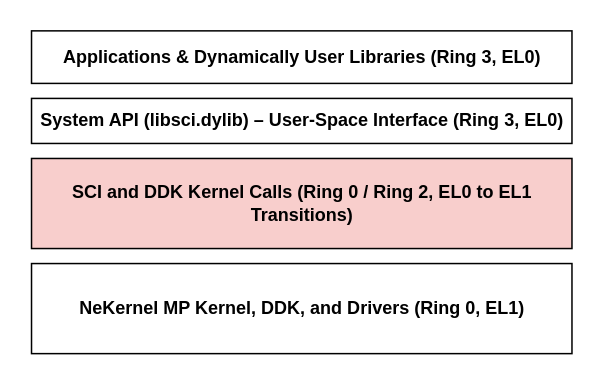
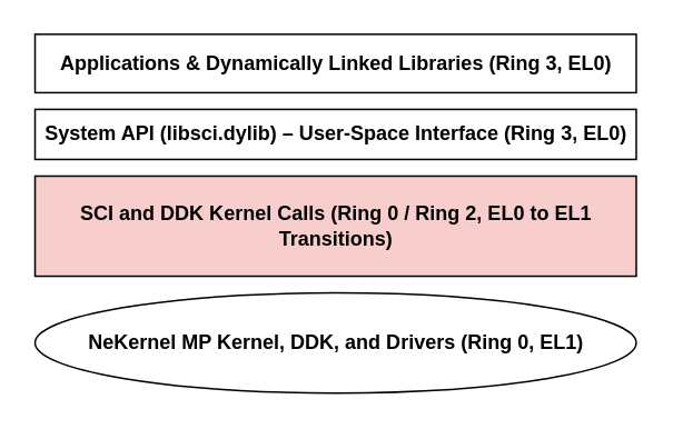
- <mxCell id="3" value="&lt;p class=&quot;p1&quot;&gt;&lt;b&gt;Applications &amp;amp; Dynamically User Libraries (Ring 3, EL0)&lt;/b&gt;&lt;/p&gt;" style="rounded=0;whiteSpace=wrap;html=1;" parent="1" vertex="1"><mxGeometry x="20.5" y="20" width="360" height="35" as="geometry" /></mxCell>
+ <mxCell id="3" value="&lt;p class=&quot;p1&quot;&gt;&lt;b&gt;Applications &amp;amp; Dynamically Linked Libraries (Ring 3, EL0)&lt;/b&gt;&lt;/p&gt;" style="rounded=0;whiteSpace=wrap;html=1;" parent="1" vertex="1"><mxGeometry x="20.5" y="20" width="360" height="35" as="geometry" /></mxCell>
- <mxCell id="4" value="&lt;p class=&quot;p1&quot;&gt;&lt;b&gt;NeKernel MP Kernel, DDK, and Drivers (Ring 0, EL1)&lt;/b&gt;&lt;/p&gt;" style="rounded=0;whiteSpace=wrap;html=1;" parent="1" vertex="1"><mxGeometry x="20.5" y="175" width="360" height="60" as="geometry" /></mxCell>
+ <mxCell id="4" value="&lt;p class=&quot;p1&quot;&gt;&lt;b&gt;NeKernel MP Kernel, DDK, and Drivers (Ring 0, EL1)&lt;/b&gt;&lt;/p&gt;" style="ellipse;whiteSpace=wrap;html=1;" parent="1" vertex="1"><mxGeometry x="20.5" y="175" width="360" height="60" as="geometry" /></mxCell>
